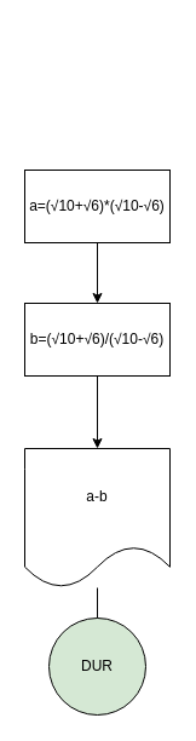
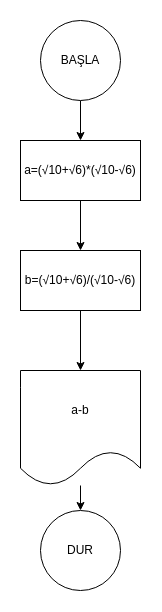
+ <mxCell id="3" value="BAŞLA" style="ellipse;whiteSpace=wrap;html=1;aspect=fixed;" vertex="1" parent="1"><mxGeometry x="40" y="20" width="80" height="80" as="geometry" /></mxCell>
+ <mxCell id="2" value="" style="edgeStyle=orthogonalEdgeStyle;rounded=0;orthogonalLoop=1;jettySize=auto;html=1;" edge="1" parent="1" source="3" target="6"><mxGeometry relative="1" as="geometry" /></mxCell>
- <mxCell id="9" value="" style="edgeStyle=orthogonalEdgeStyle;rounded=0;orthogonalLoop=1;jettySize=auto;html=1;endArrow=none;" edge="1" parent="1" source="10" target="4"><mxGeometry relative="1" as="geometry" /></mxCell>
+ <mxCell id="9" value="" style="edgeStyle=orthogonalEdgeStyle;rounded=0;orthogonalLoop=1;jettySize=auto;html=1;" edge="1" parent="1" source="10" target="4"><mxGeometry relative="1" as="geometry" /></mxCell>
- <mxCell id="4" value="DUR" style="ellipse;whiteSpace=wrap;html=1;aspect=fixed;fillColor=#d5e8d4;" vertex="1" parent="1"><mxGeometry x="40" y="510" width="80" height="80" as="geometry" /></mxCell>
+ <mxCell id="4" value="DUR" style="ellipse;whiteSpace=wrap;html=1;aspect=fixed;" vertex="1" parent="1"><mxGeometry x="40" y="510" width="80" height="80" as="geometry" /></mxCell>
